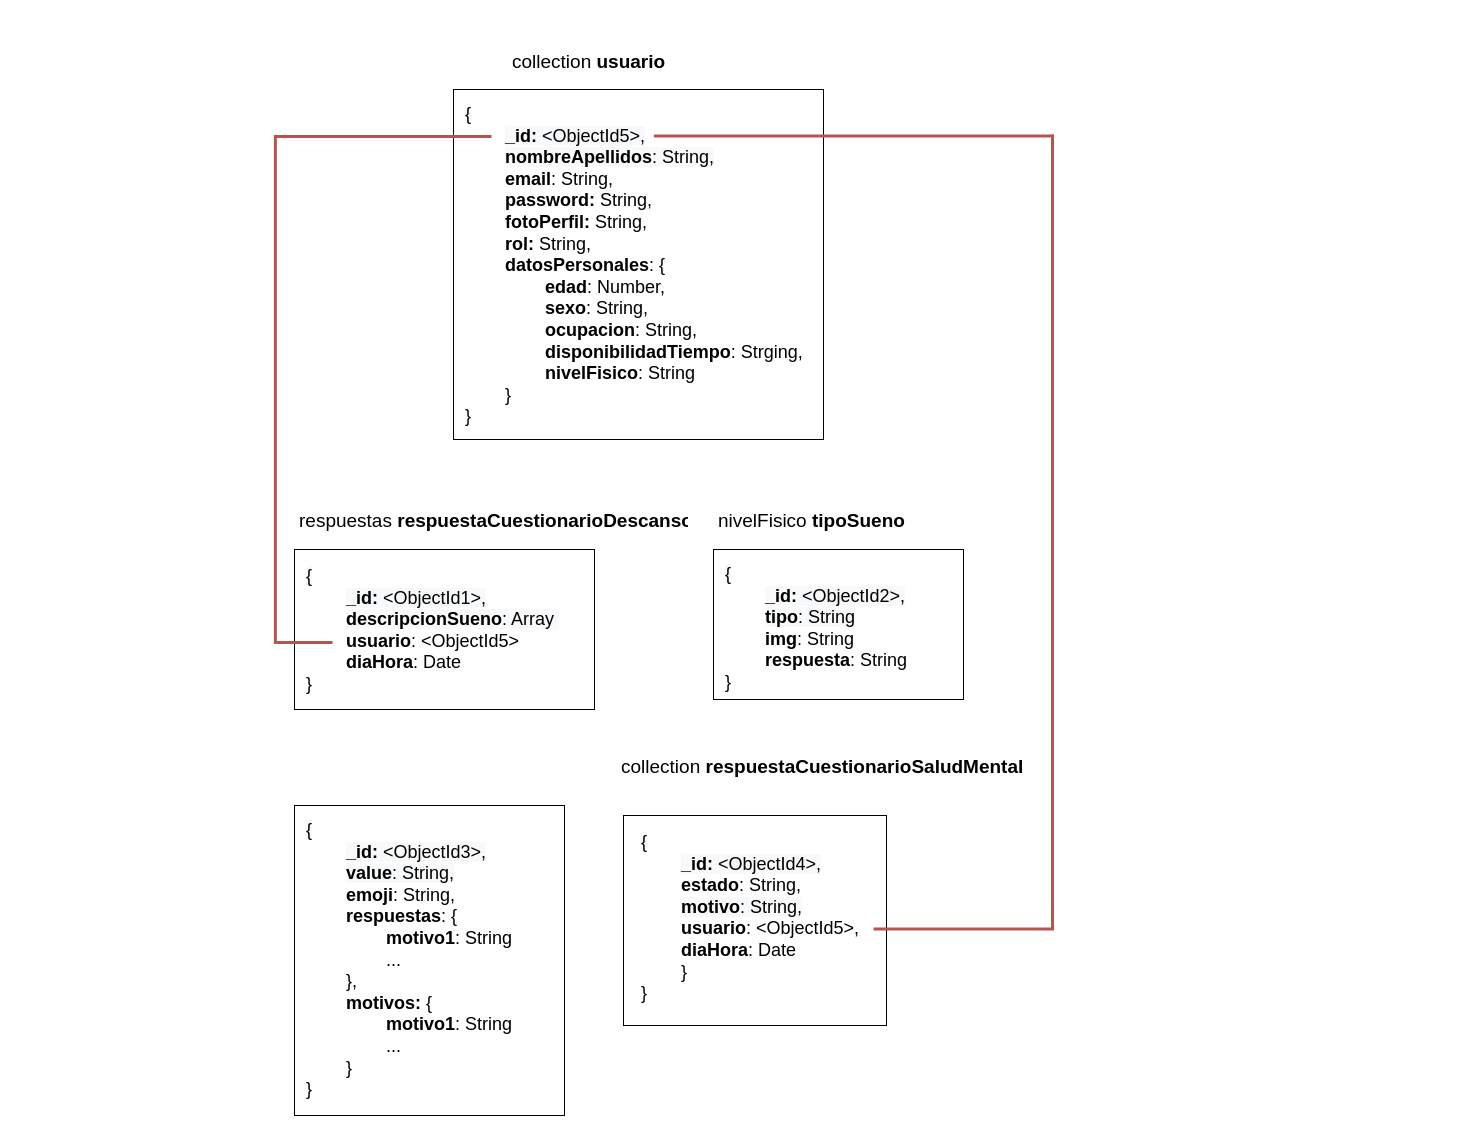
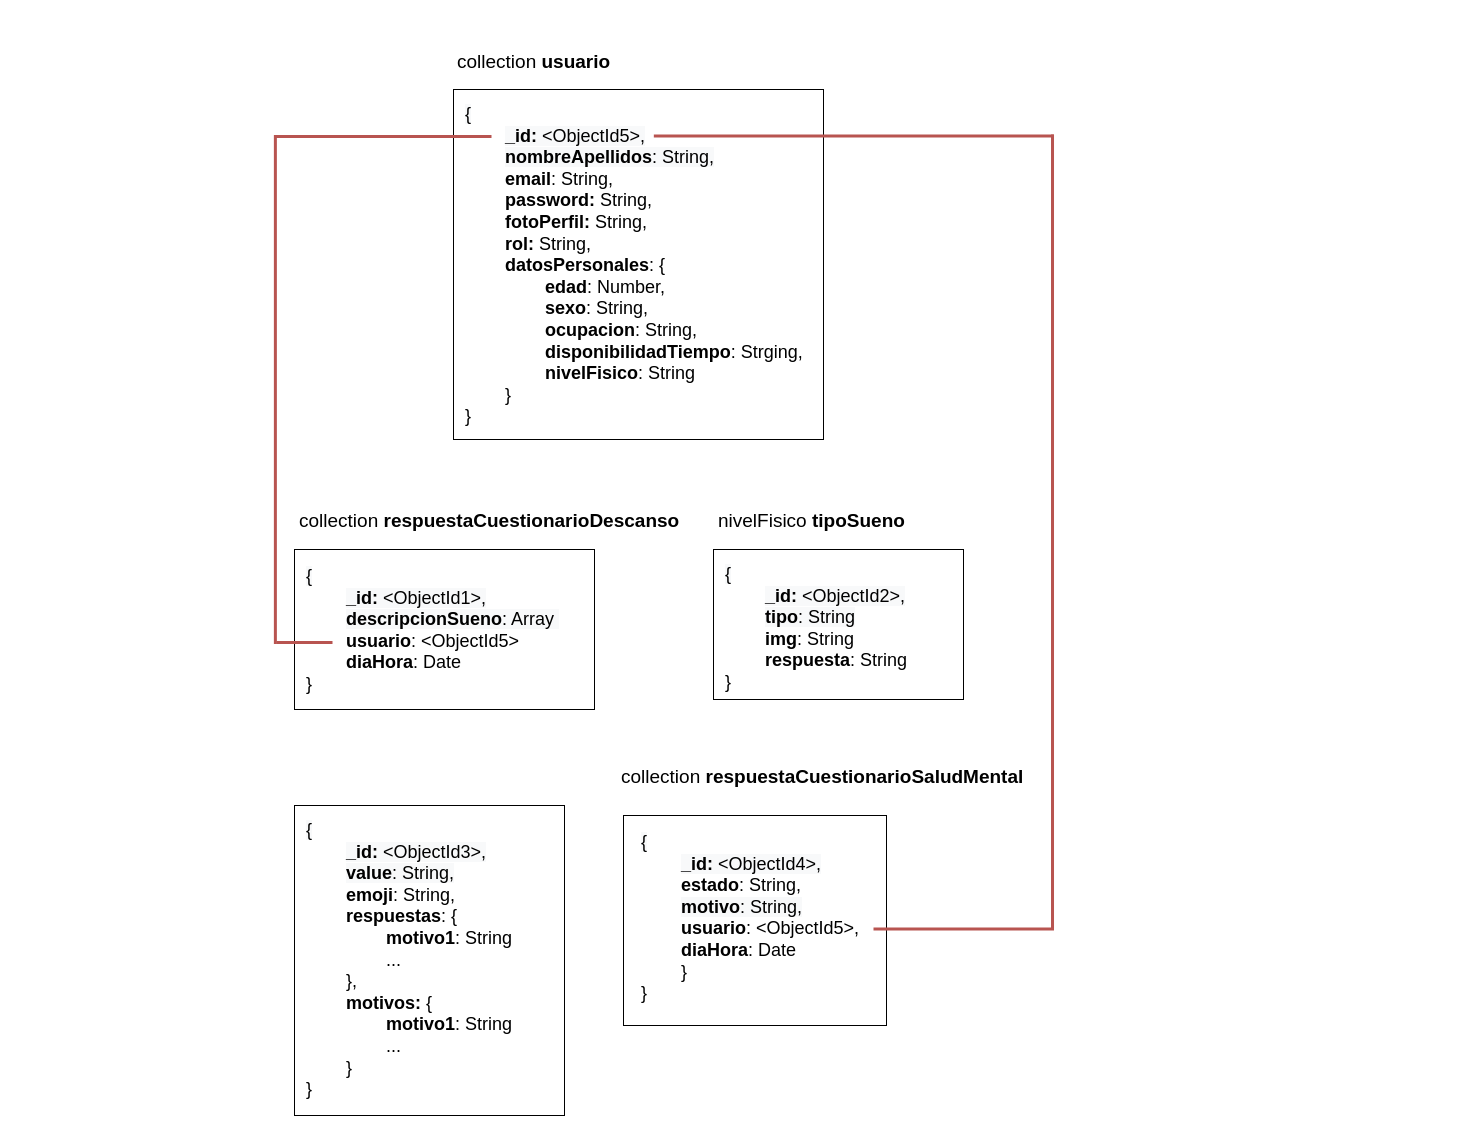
- <mxCell id="15" value="&lt;h1&gt;&lt;font style=&quot;font-size: 19px;&quot;&gt;&lt;span style=&quot;font-weight: normal;&quot;&gt;collection&amp;nbsp;&lt;/span&gt;usuario&lt;/font&gt;&lt;/h1&gt;" style="text;html=1;strokeColor=none;fillColor=none;spacing=5;spacingTop=-20;whiteSpace=wrap;overflow=hidden;rounded=0;fontSize=18;" parent="1" vertex="1"><mxGeometry x="507" y="20" width="310" height="60" as="geometry" /></mxCell>
+ <mxCell id="15" value="&lt;h1&gt;&lt;font style=&quot;font-size: 19px;&quot;&gt;&lt;span style=&quot;font-weight: normal;&quot;&gt;collection&amp;nbsp;&lt;/span&gt;usuario&lt;/font&gt;&lt;/h1&gt;" style="text;html=1;strokeColor=none;fillColor=none;spacing=5;spacingTop=-20;whiteSpace=wrap;overflow=hidden;rounded=0;fontSize=18;" parent="1" vertex="1"><mxGeometry x="452" y="20" width="310" height="60" as="geometry" /></mxCell>
- <mxCell id="4" value="&lt;h1&gt;&lt;font style=&quot;font-size: 19px;&quot;&gt;&lt;span style=&quot;font-weight: normal;&quot;&gt;respuestas&amp;nbsp;&lt;/span&gt;respuestaCuestionarioDescanso&lt;/font&gt;&lt;/h1&gt;" style="text;html=1;strokeColor=none;fillColor=none;spacing=5;spacingTop=-20;whiteSpace=wrap;overflow=hidden;rounded=0;fontSize=18;" parent="1" vertex="1"><mxGeometry x="294" y="479" width="397" height="60" as="geometry" /></mxCell>
+ <mxCell id="4" value="&lt;h1&gt;&lt;font style=&quot;font-size: 19px;&quot;&gt;&lt;span style=&quot;font-weight: normal;&quot;&gt;collection&amp;nbsp;&lt;/span&gt;respuestaCuestionarioDescanso&lt;/font&gt;&lt;/h1&gt;" style="text;html=1;strokeColor=none;fillColor=none;spacing=5;spacingTop=-20;whiteSpace=wrap;overflow=hidden;rounded=0;fontSize=18;" parent="1" vertex="1"><mxGeometry x="294" y="479" width="397" height="60" as="geometry" /></mxCell>
- <mxCell id="9" value="&lt;h1&gt;&lt;font style=&quot;font-size: 19px;&quot;&gt;&lt;span style=&quot;font-weight: normal;&quot;&gt;collection&amp;nbsp;&lt;/span&gt;respuestaCuestionarioSaludMental&lt;/font&gt;&lt;/h1&gt;" style="text;html=1;strokeColor=none;fillColor=none;spacing=5;spacingTop=-20;whiteSpace=wrap;overflow=hidden;rounded=0;fontSize=18;" parent="1" vertex="1"><mxGeometry x="616" y="725" width="427" height="70" as="geometry" /></mxCell>
+ <mxCell id="9" value="&lt;h1&gt;&lt;font style=&quot;font-size: 19px;&quot;&gt;&lt;span style=&quot;font-weight: normal;&quot;&gt;collection&amp;nbsp;&lt;/span&gt;respuestaCuestionarioSaludMental&lt;/font&gt;&lt;/h1&gt;" style="text;html=1;strokeColor=none;fillColor=none;spacing=5;spacingTop=-20;whiteSpace=wrap;overflow=hidden;rounded=0;fontSize=18;" parent="1" vertex="1"><mxGeometry x="616" y="735" width="427" height="70" as="geometry" /></mxCell>
